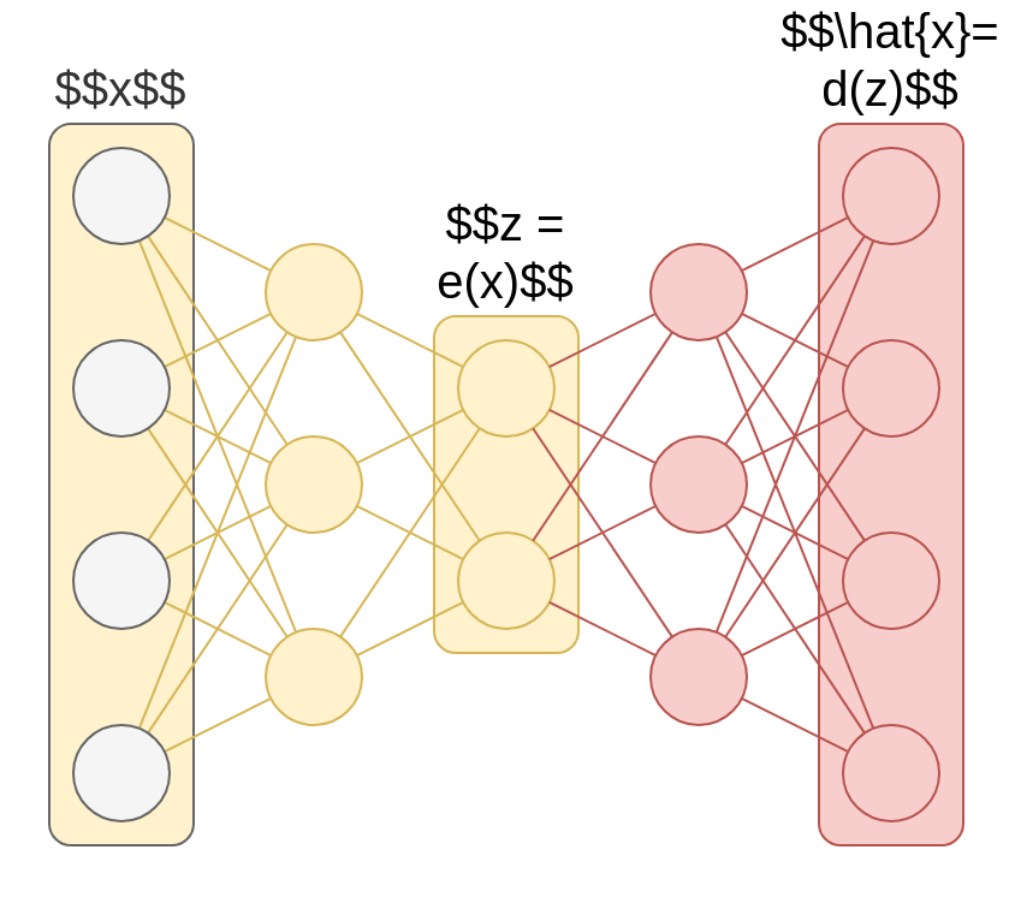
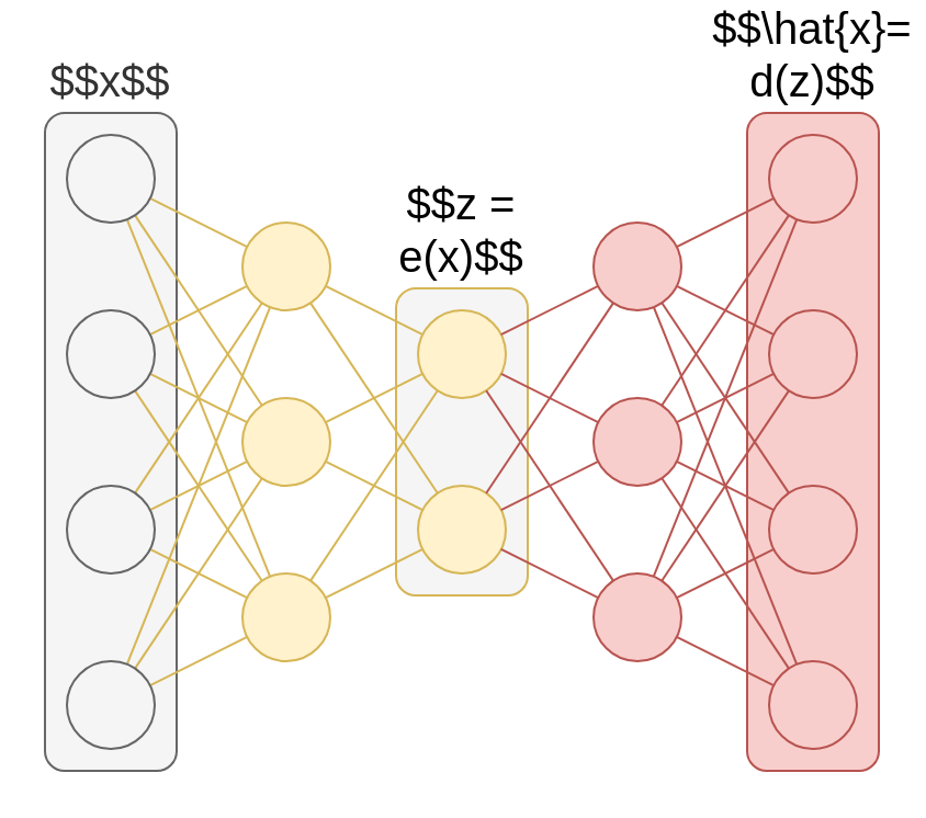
- <mxCell id="4" value="$$x$$" style="rounded=1;whiteSpace=wrap;html=1;fontSize=20;verticalAlign=bottom;fillColor=#fff2cc;strokeColor=#666666;fontColor=#333333;labelPosition=center;verticalLabelPosition=top;align=center;" vertex="1" parent="1"><mxGeometry x="20" y="20" width="60" height="300" as="geometry" /></mxCell>
+ <mxCell id="4" value="$$x$$" style="rounded=1;whiteSpace=wrap;html=1;fontSize=20;verticalAlign=bottom;fillColor=#f5f5f5;strokeColor=#666666;fontColor=#333333;labelPosition=center;verticalLabelPosition=top;align=center;" vertex="1" parent="1"><mxGeometry x="20" y="20" width="60" height="300" as="geometry" /></mxCell>
- <mxCell id="3" value="$$z = e(x)$$" style="rounded=1;whiteSpace=wrap;html=1;fontSize=20;verticalAlign=bottom;fillColor=#fff2cc;strokeColor=#d6b656;labelPosition=center;verticalLabelPosition=top;align=center;" vertex="1" parent="1"><mxGeometry x="180" y="100" width="60" height="140" as="geometry" /></mxCell>
+ <mxCell id="3" value="$$z = e(x)$$" style="rounded=1;whiteSpace=wrap;html=1;fontSize=20;verticalAlign=bottom;fillColor=#f5f5f5;strokeColor=#d6b656;labelPosition=center;verticalLabelPosition=top;align=center;" vertex="1" parent="1"><mxGeometry x="180" y="100" width="60" height="140" as="geometry" /></mxCell>
